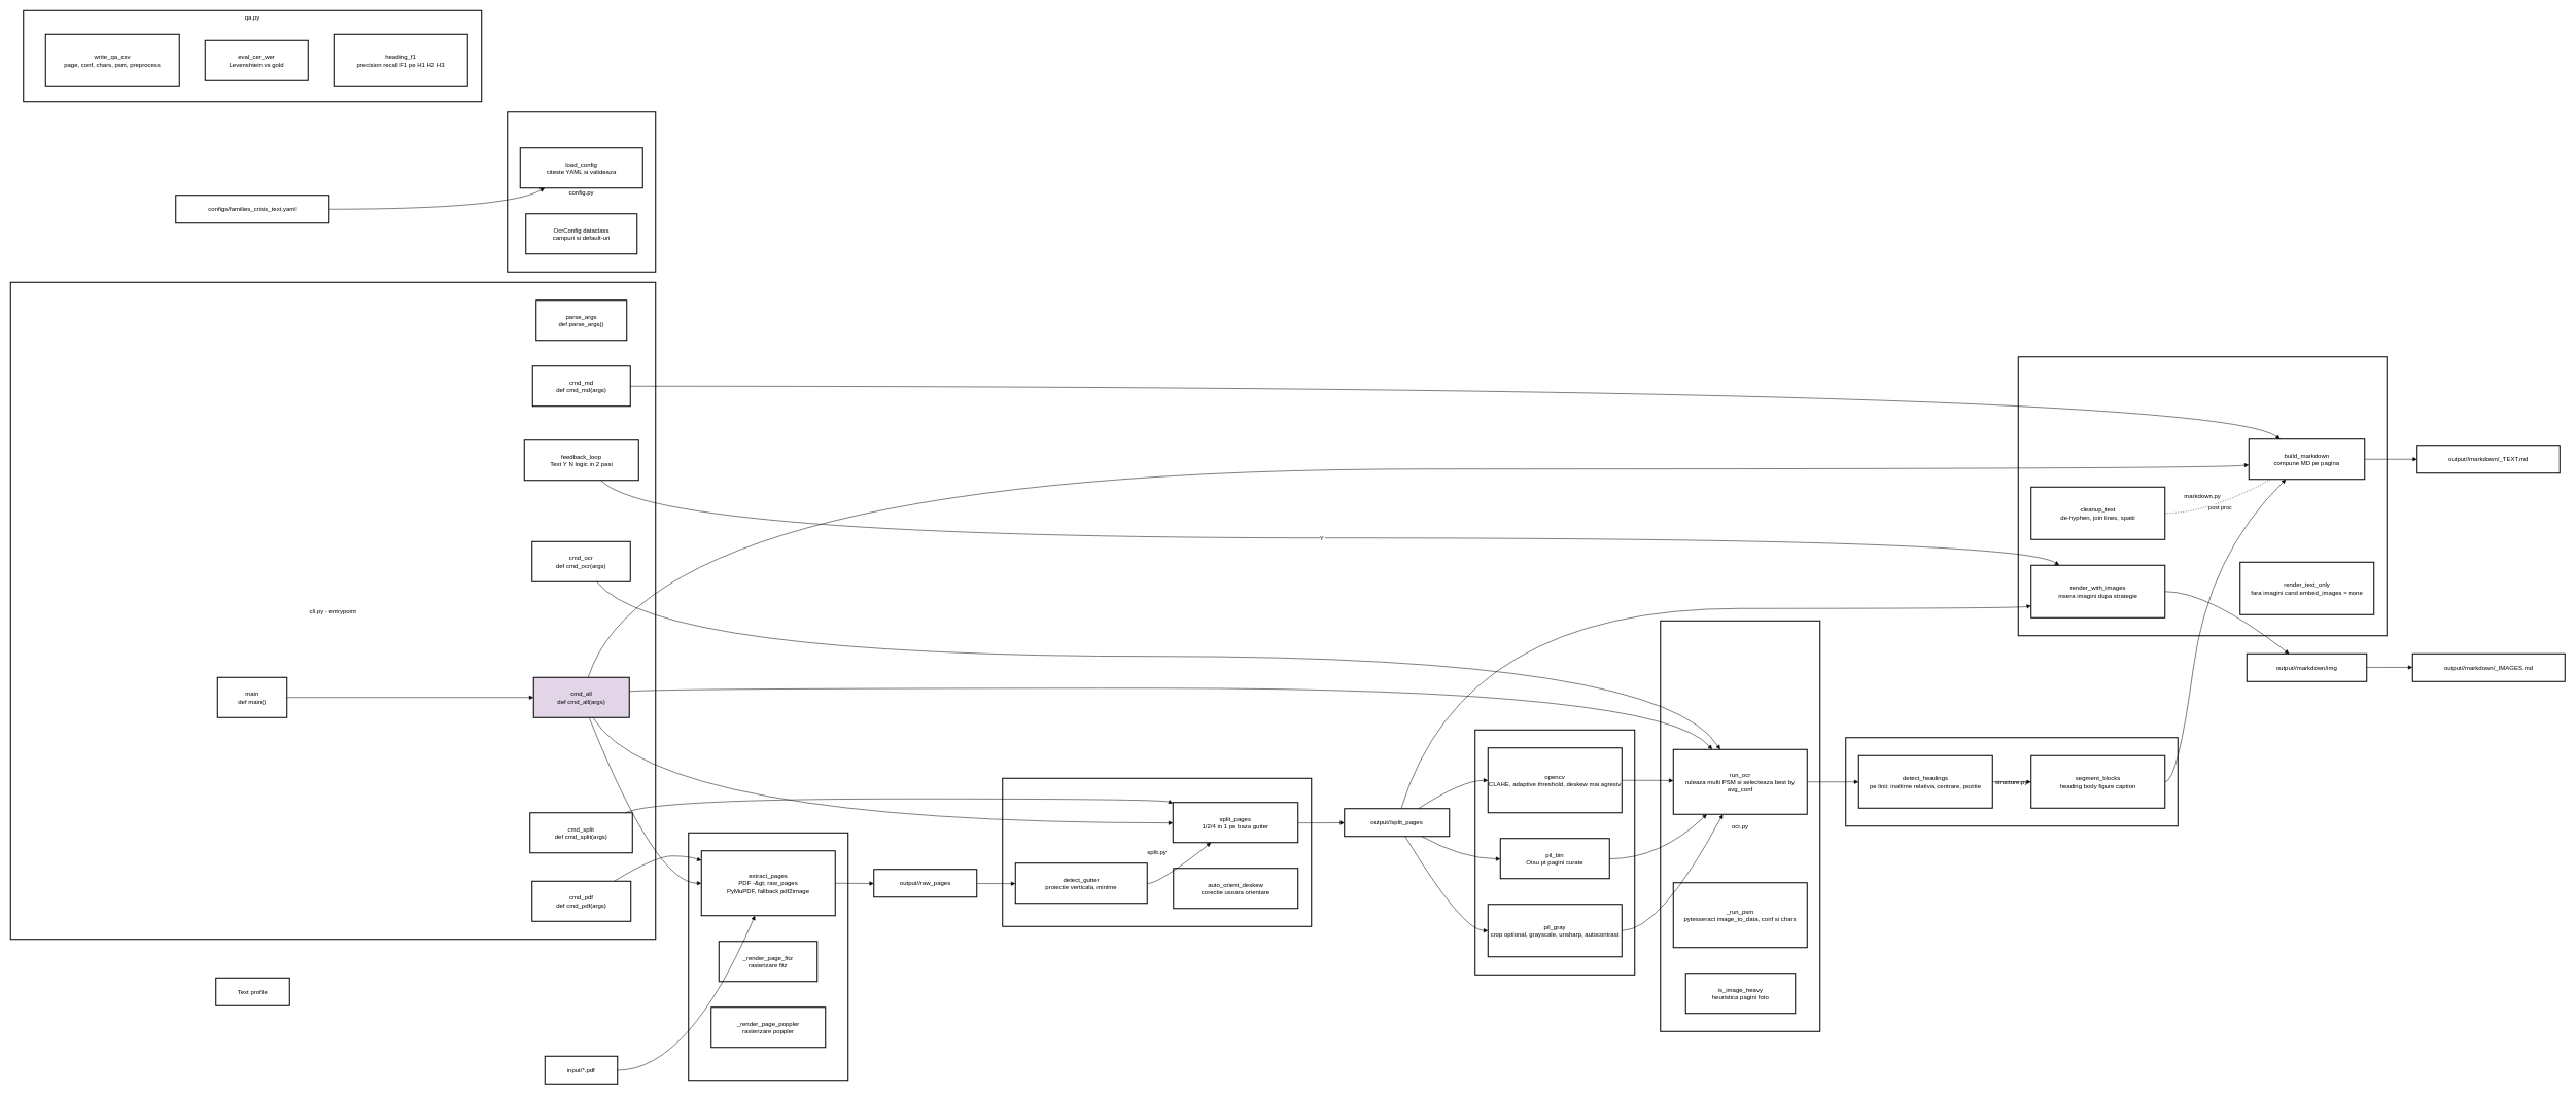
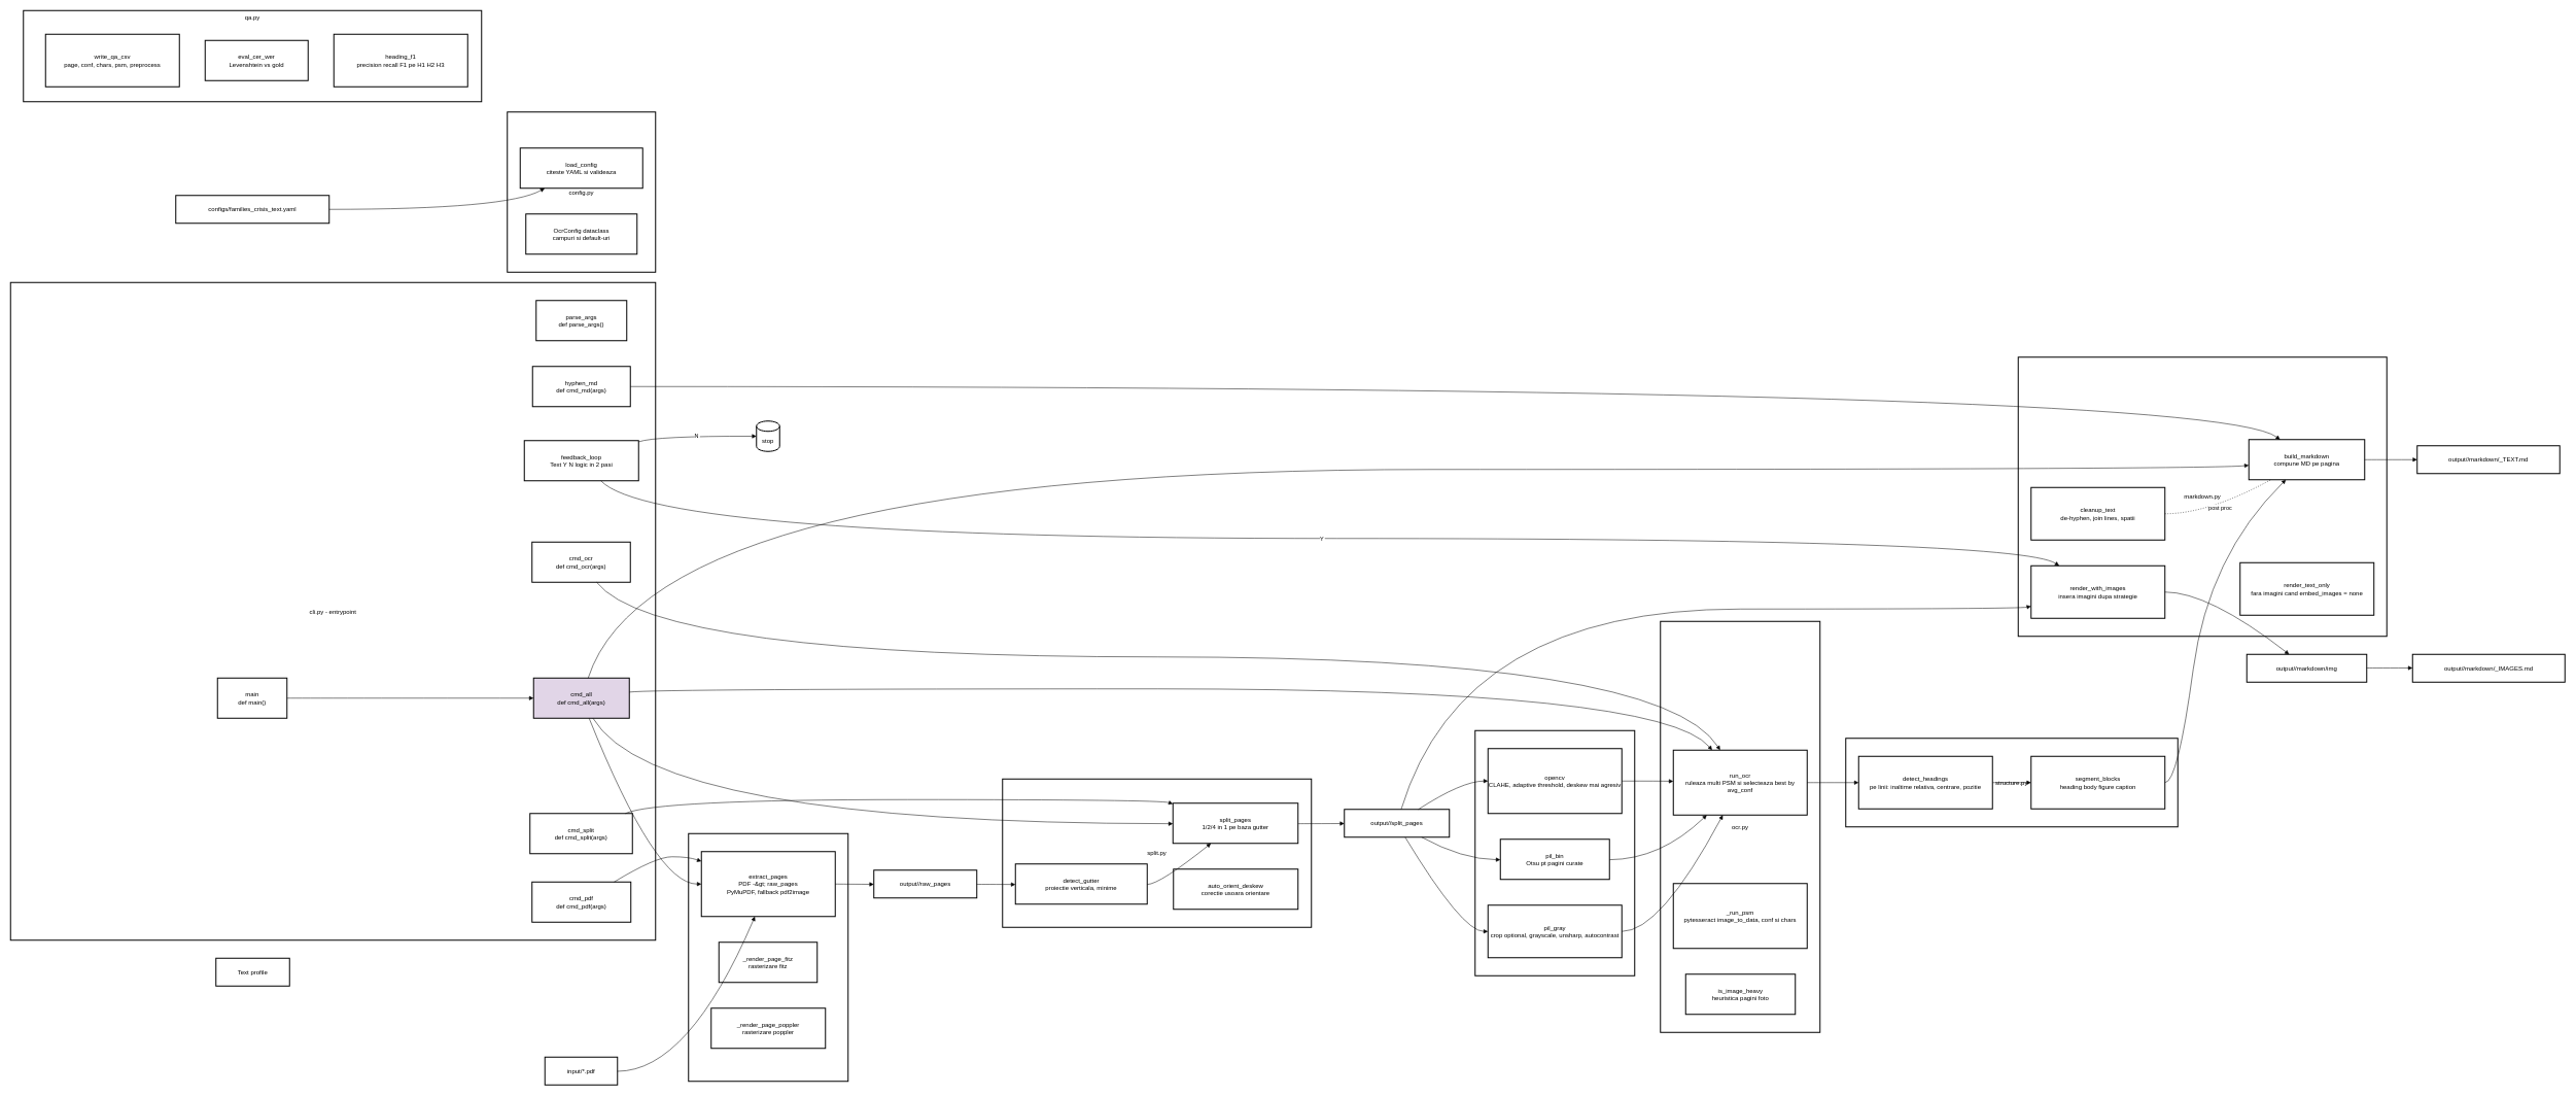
- <mxCell id="20" value="cmd_md&#10;def cmd_md(args)" style="whiteSpace=wrap;strokeWidth=2;" vertex="1" parent="1"><mxGeometry x="1034" y="711" width="190" height="78" as="geometry" /></mxCell>
+ <mxCell id="20" value="hyphen_md&#10;def cmd_md(args)" style="whiteSpace=wrap;strokeWidth=2;" vertex="1" parent="1"><mxGeometry x="1034" y="711" width="190" height="78" as="geometry" /></mxCell>
+ <mxCell id="81" value="N" style="curved=1;startArrow=none;endArrow=block;exitX=1;exitY=0.03;entryX=0;entryY=0.5;rounded=0;" edge="1" parent="1" source="22" target="50"><mxGeometry relative="1" as="geometry"><Array as="points"><mxPoint x="1273" y="846" /></Array></mxGeometry></mxCell>
+ <mxCell id="50" value="stop" style="shape=cylinder3;boundedLbl=1;backgroundOutline=1;size=10;strokeWidth=2;whiteSpace=wrap;" vertex="1" parent="1"><mxGeometry x="1469" y="817" width="45" height="59" as="geometry" /></mxCell>
- <mxCell id="49" value="Text profile" style="whiteSpace=wrap;strokeWidth=2;" vertex="1" parent="1"><mxGeometry x="419" y="1900" width="143" height="54" as="geometry" /></mxCell>
+ <mxCell id="49" value="Text profile" style="whiteSpace=wrap;strokeWidth=2;" vertex="1" parent="1"><mxGeometry x="419" y="1860" width="143" height="54" as="geometry" /></mxCell>
